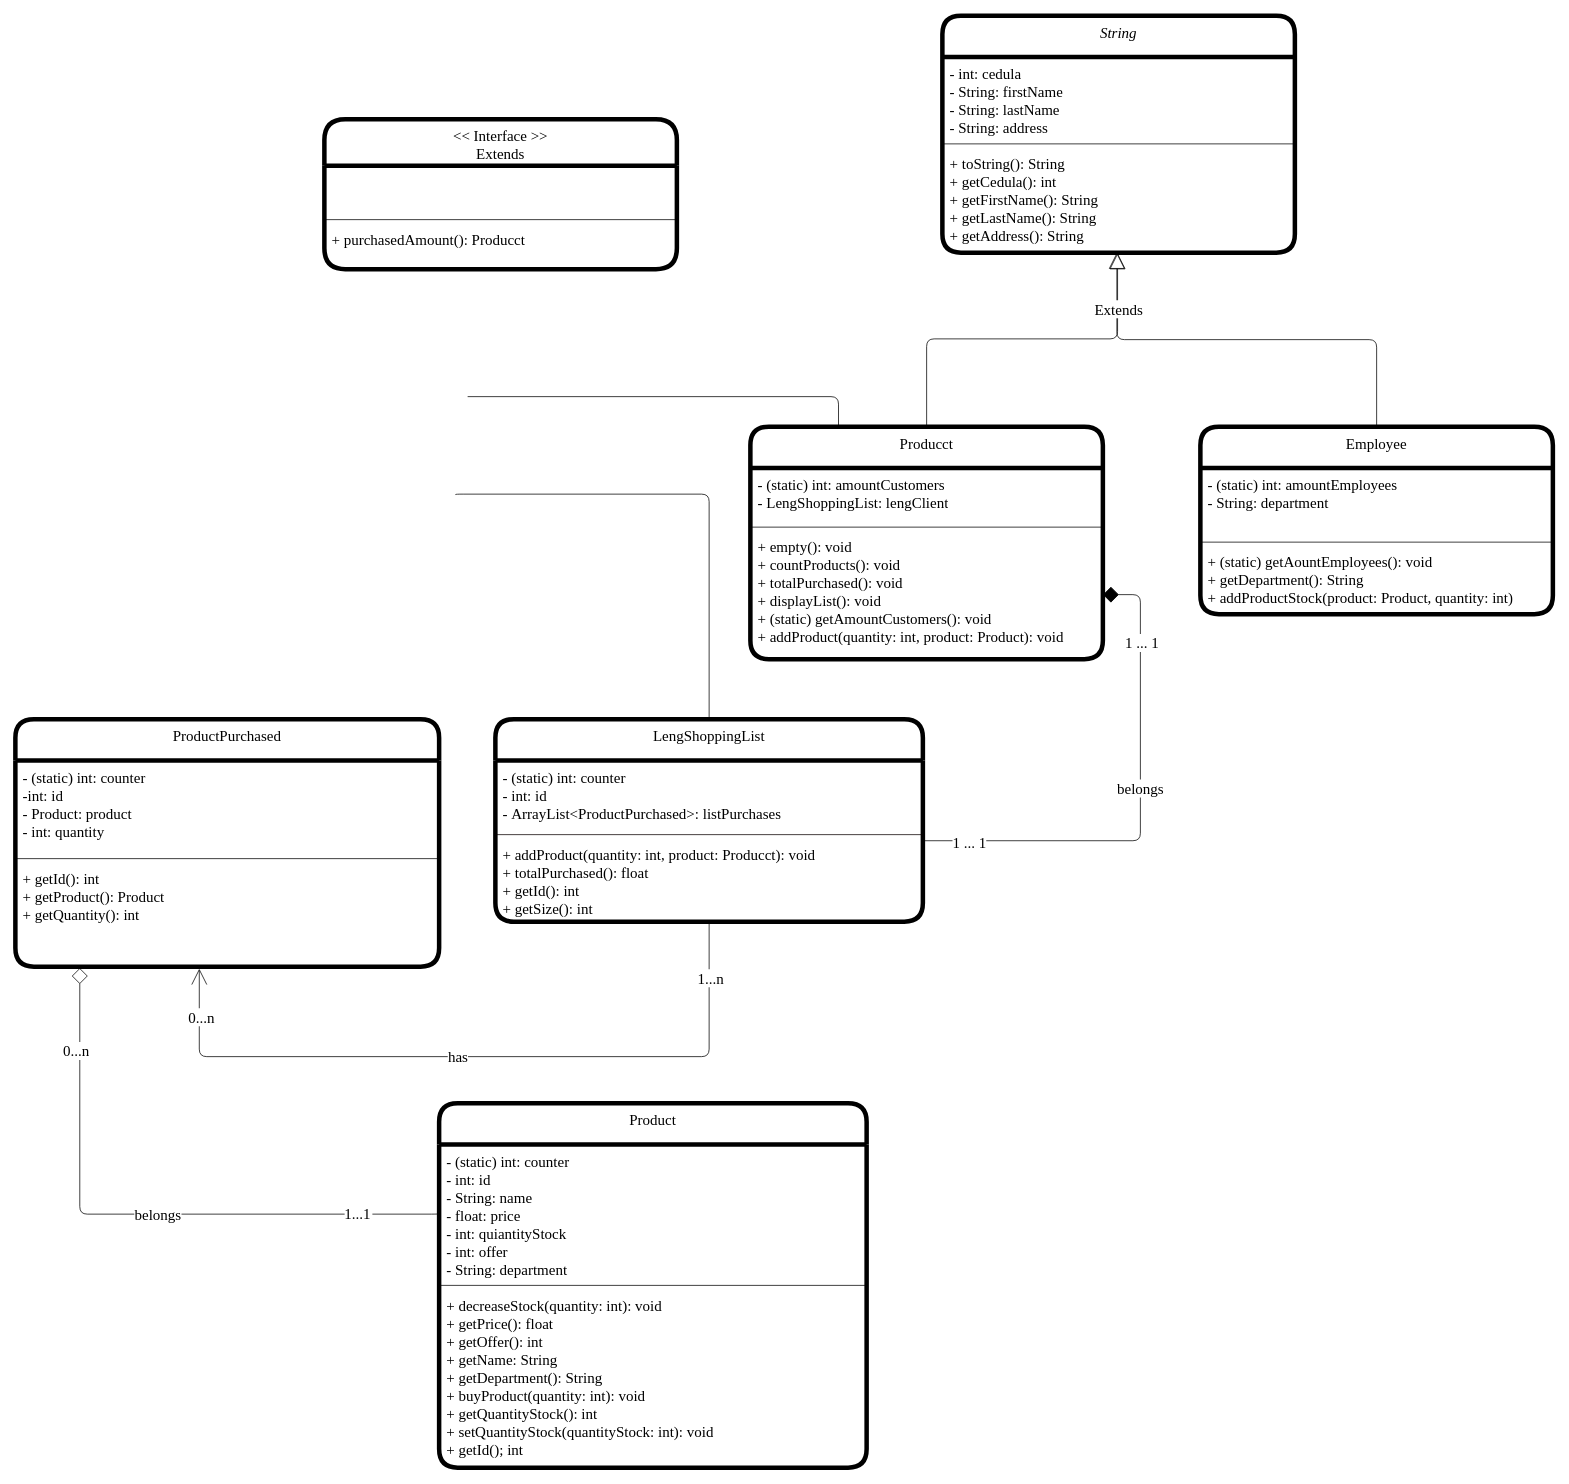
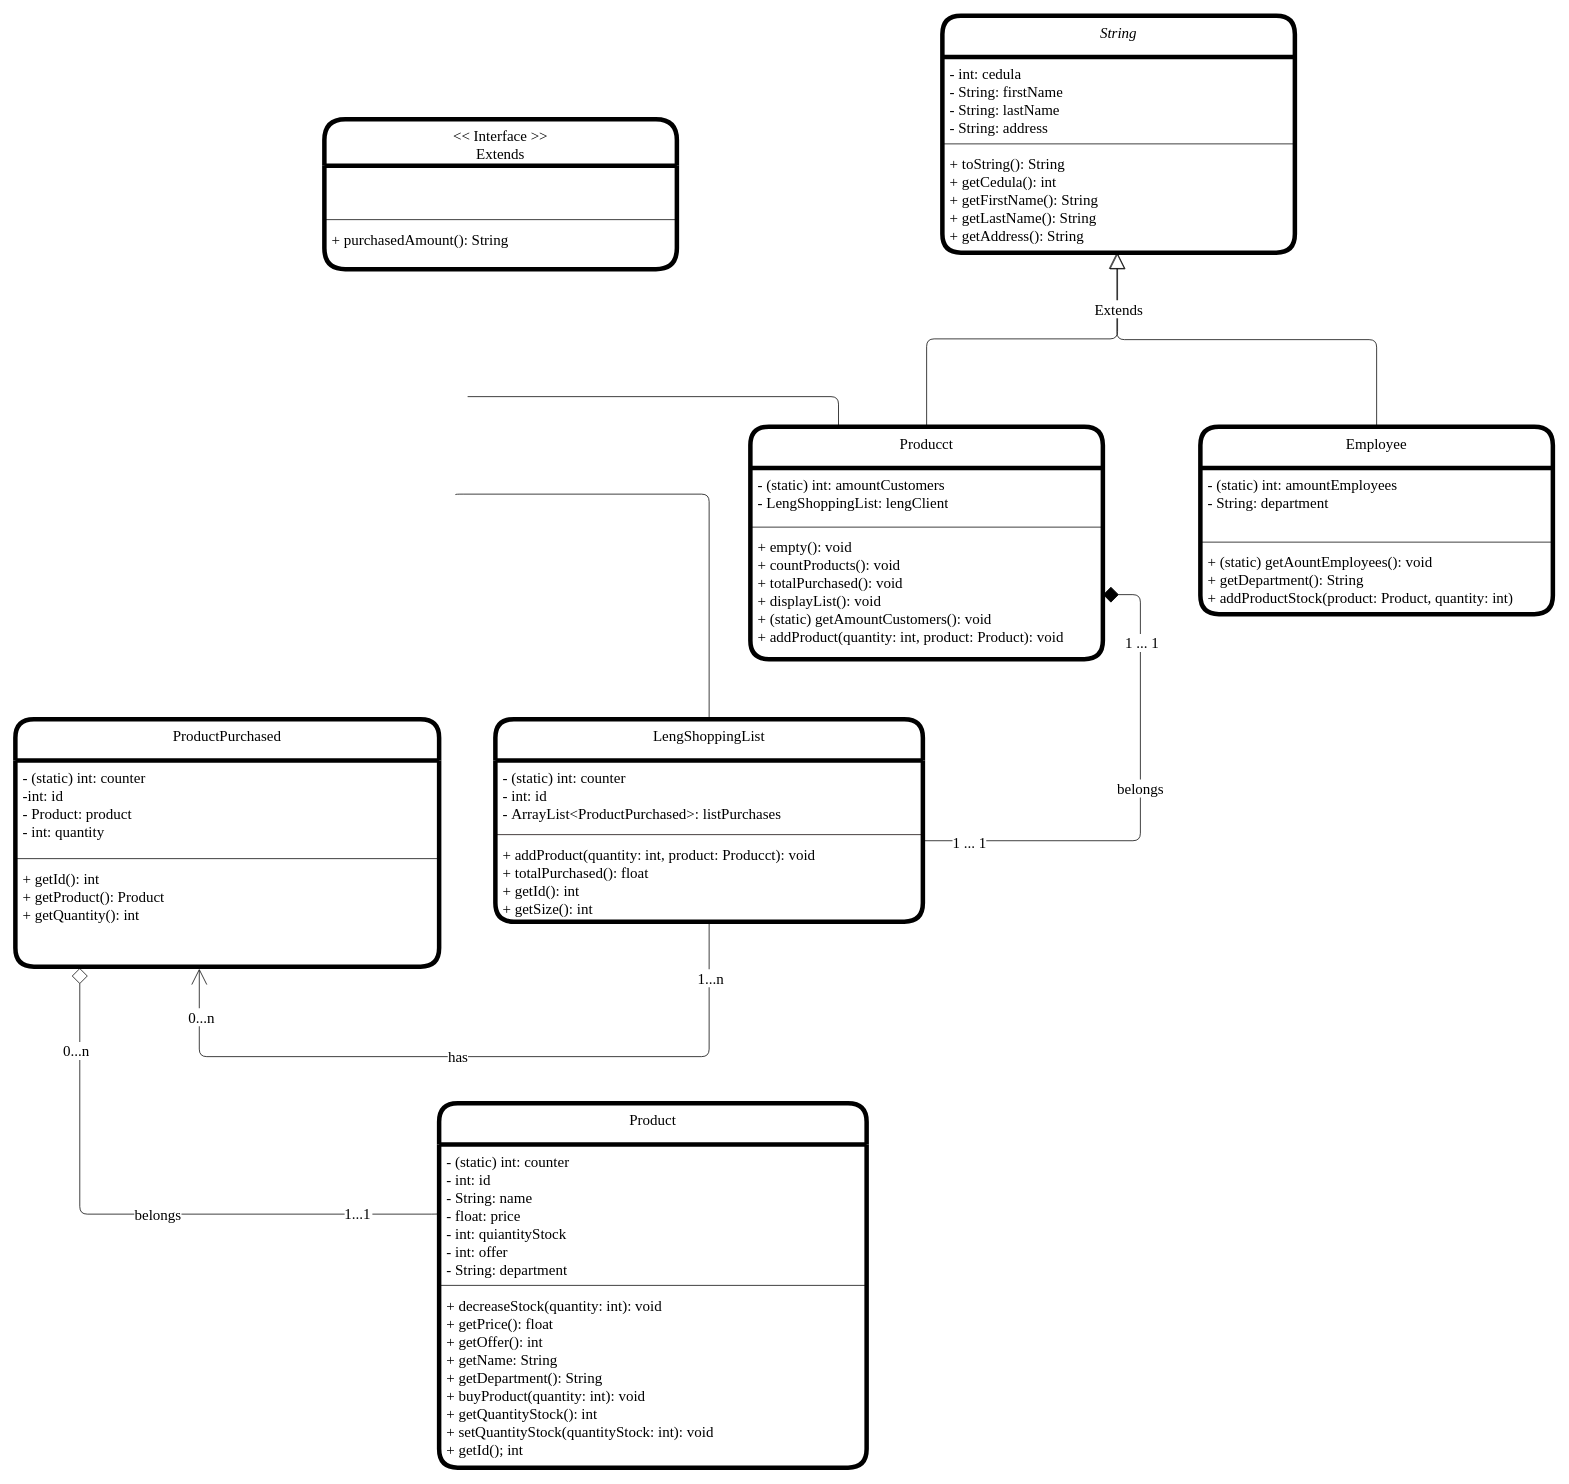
- <mxCell id="39" value="+ purchasedAmount(): Producct" style="text;html=1;strokeColor=none;fillColor=none;align=left;verticalAlign=top;spacingLeft=4;spacingRight=4;overflow=hidden;rotatable=0;points=[[0,0.5],[1,0.5]];portConstraint=eastwest;hachureGap=4;fontFamily=Times New Roman;fontSize=20;rounded=1;labelBackgroundColor=none;fontColor=#000000;labelBorderColor=none;whiteSpace=wrap;spacing=6;" parent="36" vertex="1"><mxGeometry y="138" width="470" height="62" as="geometry" /></mxCell>
+ <mxCell id="39" value="+ purchasedAmount(): String" style="text;html=1;strokeColor=none;fillColor=none;align=left;verticalAlign=top;spacingLeft=4;spacingRight=4;overflow=hidden;rotatable=0;points=[[0,0.5],[1,0.5]];portConstraint=eastwest;hachureGap=4;fontFamily=Times New Roman;fontSize=20;rounded=1;labelBackgroundColor=none;fontColor=#000000;labelBorderColor=none;whiteSpace=wrap;spacing=6;" parent="36" vertex="1"><mxGeometry y="138" width="470" height="62" as="geometry" /></mxCell>
